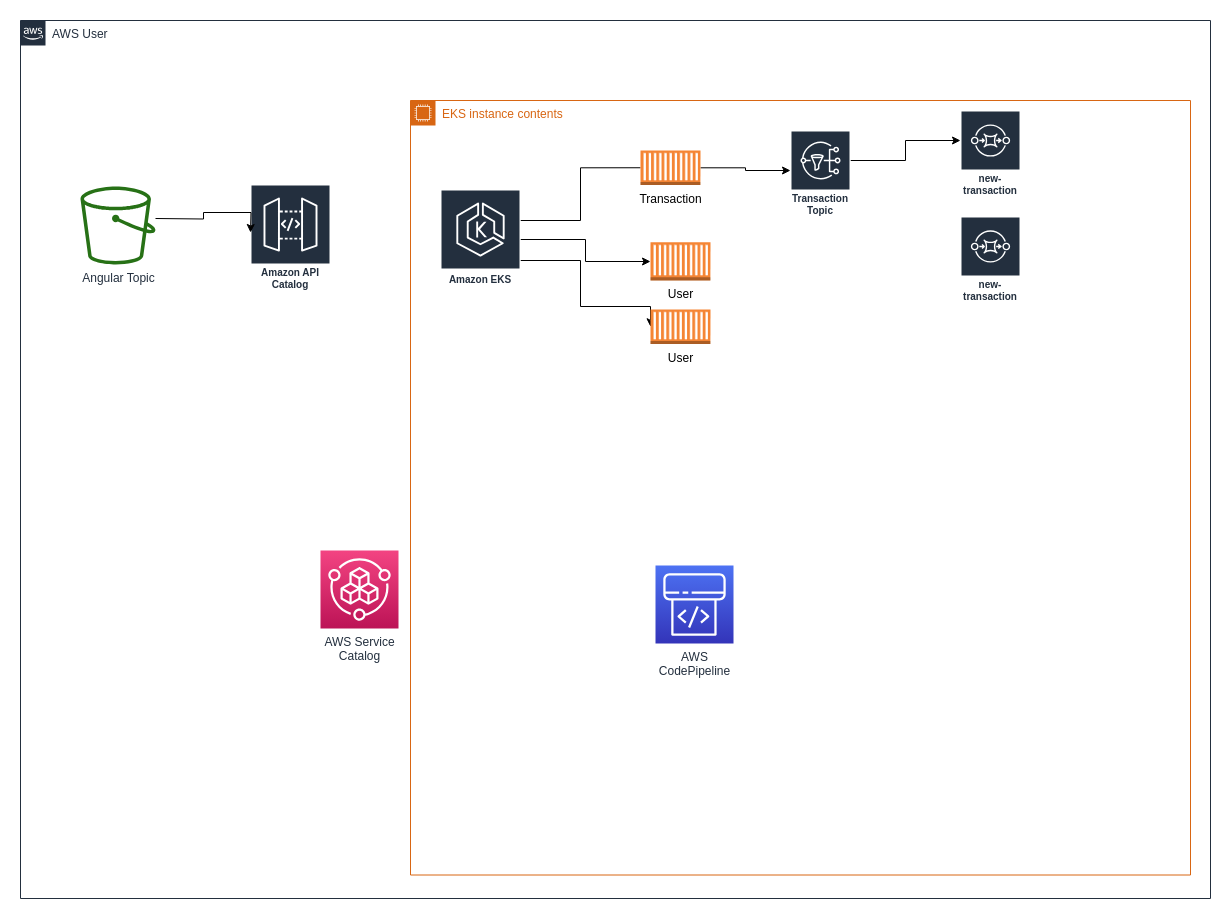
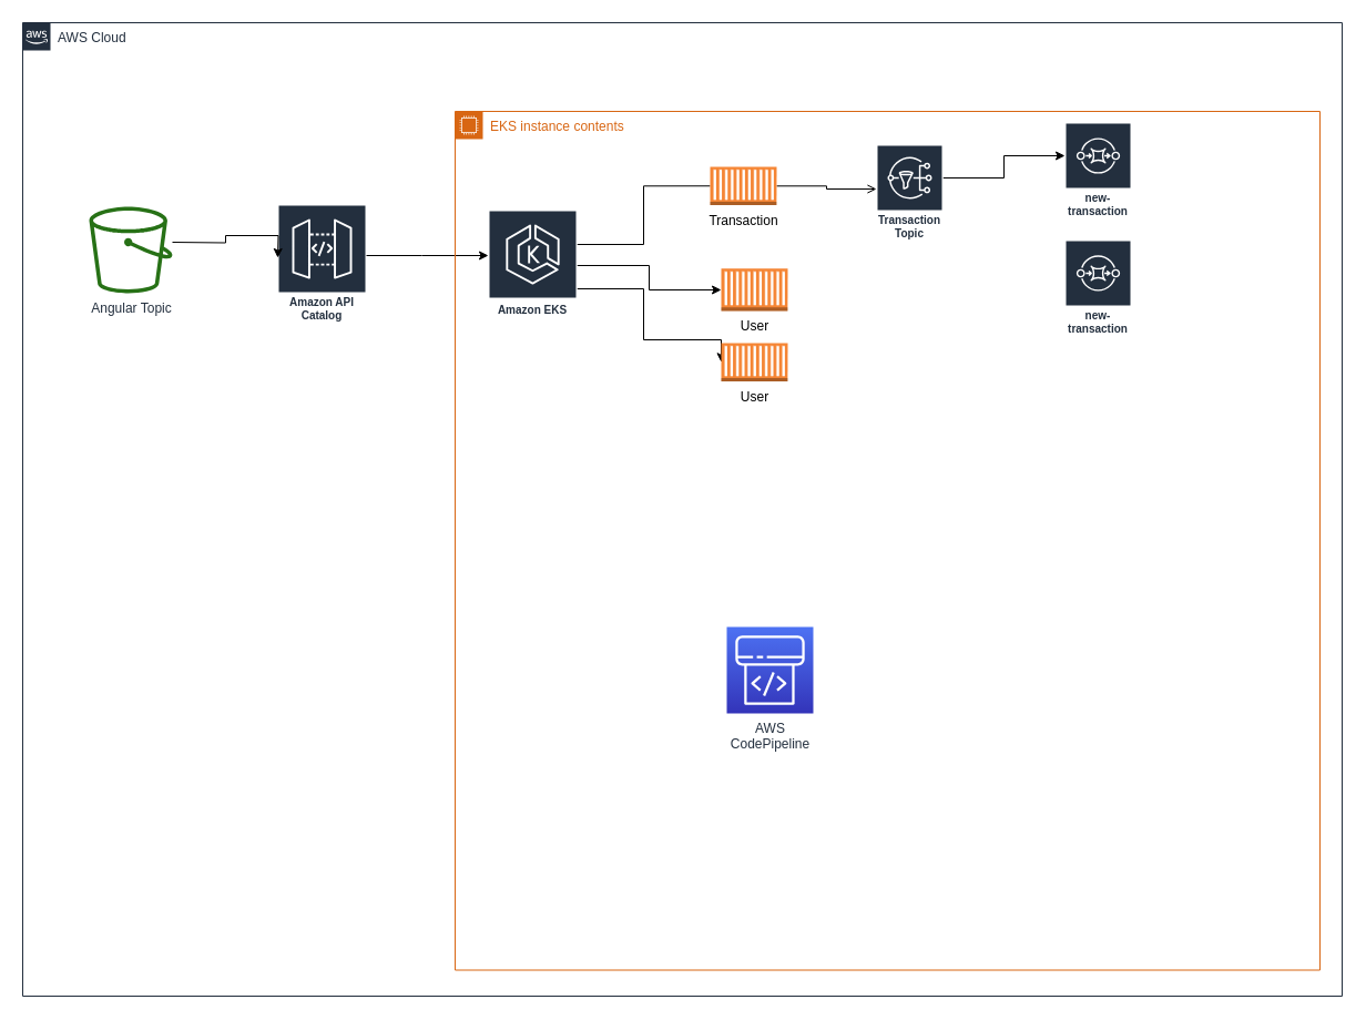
- <mxCell id="2" value="AWS User" style="points=[[0,0],[0.25,0],[0.5,0],[0.75,0],[1,0],[1,0.25],[1,0.5],[1,0.75],[1,1],[0.75,1],[0.5,1],[0.25,1],[0,1],[0,0.75],[0,0.5],[0,0.25]];outlineConnect=0;gradientColor=none;html=1;whiteSpace=wrap;fontSize=12;fontStyle=0;shape=mxgraph.aws4.group;grIcon=mxgraph.aws4.group_aws_cloud_alt;strokeColor=#232F3E;fillColor=none;verticalAlign=top;align=left;spacingLeft=30;fontColor=#232F3E;dashed=0;labelBackgroundColor=#ffffff;container=1;pointerEvents=0;collapsible=0;recursiveResize=0;" parent="1" vertex="1"><mxGeometry x="20" y="20" width="1190" height="878" as="geometry" /></mxCell>
+ <mxCell id="2" value="AWS Cloud" style="points=[[0,0],[0.25,0],[0.5,0],[0.75,0],[1,0],[1,0.25],[1,0.5],[1,0.75],[1,1],[0.75,1],[0.5,1],[0.25,1],[0,1],[0,0.75],[0,0.5],[0,0.25]];outlineConnect=0;gradientColor=none;html=1;whiteSpace=wrap;fontSize=12;fontStyle=0;shape=mxgraph.aws4.group;grIcon=mxgraph.aws4.group_aws_cloud_alt;strokeColor=#232F3E;fillColor=none;verticalAlign=top;align=left;spacingLeft=30;fontColor=#232F3E;dashed=0;labelBackgroundColor=#ffffff;container=1;pointerEvents=0;collapsible=0;recursiveResize=0;" parent="1" vertex="1"><mxGeometry x="20" y="20" width="1190" height="878" as="geometry" /></mxCell>
- <mxCell id="14" style="edgeStyle=orthogonalEdgeStyle;rounded=0;orthogonalLoop=1;jettySize=auto;html=1;" edge="1" parent="13" source="15" target="19"><mxGeometry relative="1" as="geometry"><Array as="points"><mxPoint x="335" y="67" /><mxPoint x="335" y="70" /></Array></mxGeometry></mxCell>
+ <mxCell id="14" style="edgeStyle=orthogonalEdgeStyle;rounded=0;orthogonalLoop=1;jettySize=auto;html=1;endArrow=open;" edge="1" parent="13" source="15" target="19"><mxGeometry relative="1" as="geometry"><Array as="points"><mxPoint x="335" y="67" /><mxPoint x="335" y="70" /></Array></mxGeometry></mxCell>
+ <mxCell id="12" style="edgeStyle=orthogonalEdgeStyle;rounded=0;orthogonalLoop=1;jettySize=auto;html=1;" edge="1" parent="2" source="6" target="10"><mxGeometry relative="1" as="geometry"><Array as="points"><mxPoint x="360" y="210" /><mxPoint x="360" y="210" /></Array></mxGeometry></mxCell>
- <mxCell id="5" value="AWS Service&lt;br&gt;Catalog&lt;br&gt;" style="outlineConnect=0;fontColor=#232F3E;gradientColor=#F34482;gradientDirection=north;fillColor=#BC1356;strokeColor=#ffffff;dashed=0;verticalLabelPosition=bottom;verticalAlign=top;align=center;html=1;fontSize=12;fontStyle=0;aspect=fixed;shape=mxgraph.aws4.resourceIcon;resIcon=mxgraph.aws4.service_catalog;labelBackgroundColor=#ffffff;" parent="2" vertex="1"><mxGeometry x="300" y="530" width="78" height="78" as="geometry" /></mxCell>
